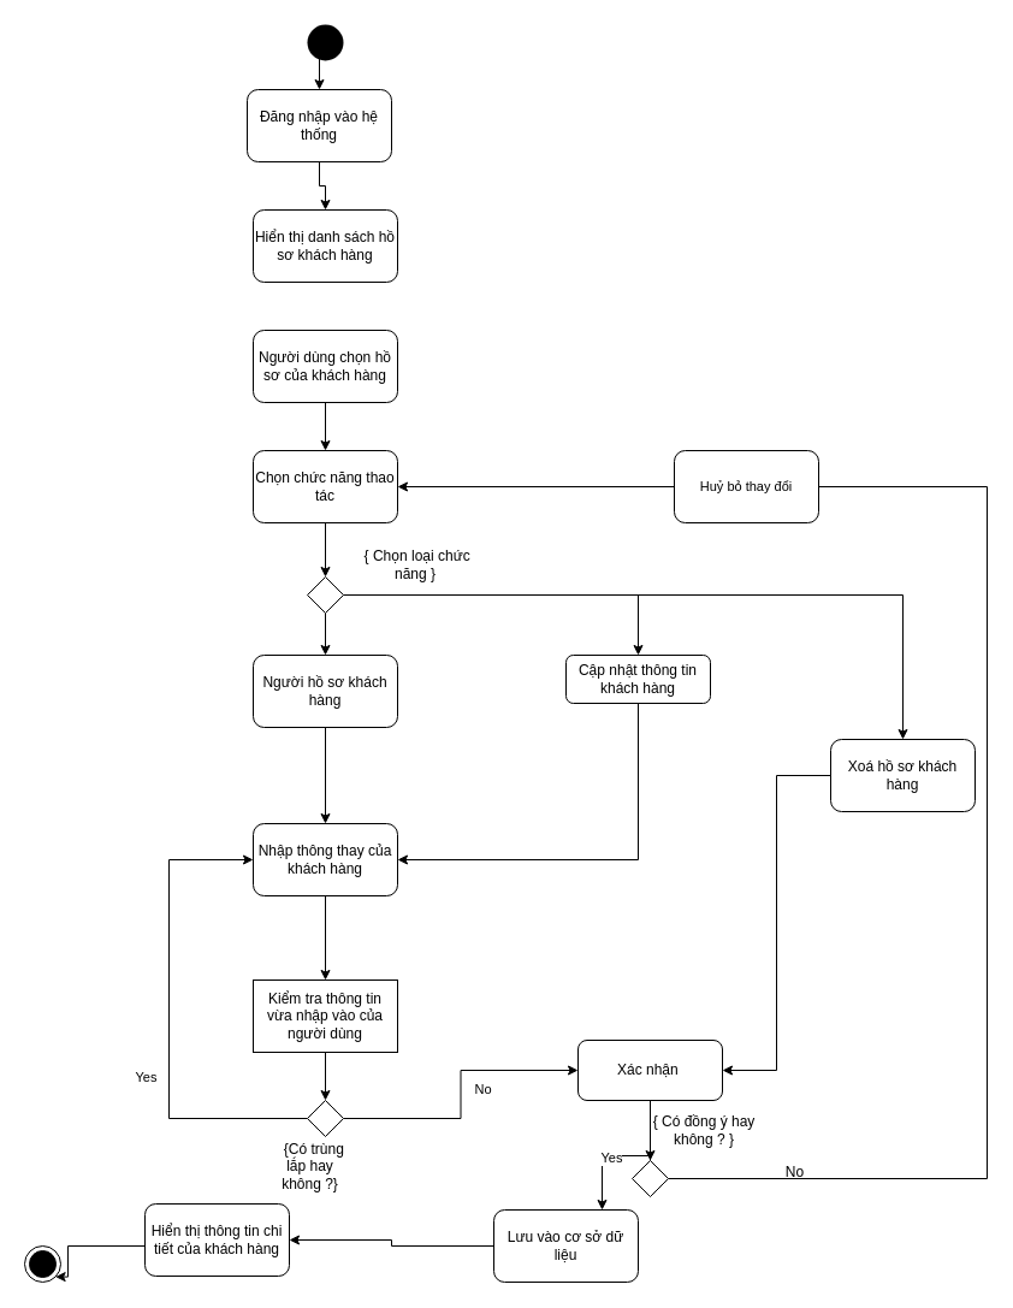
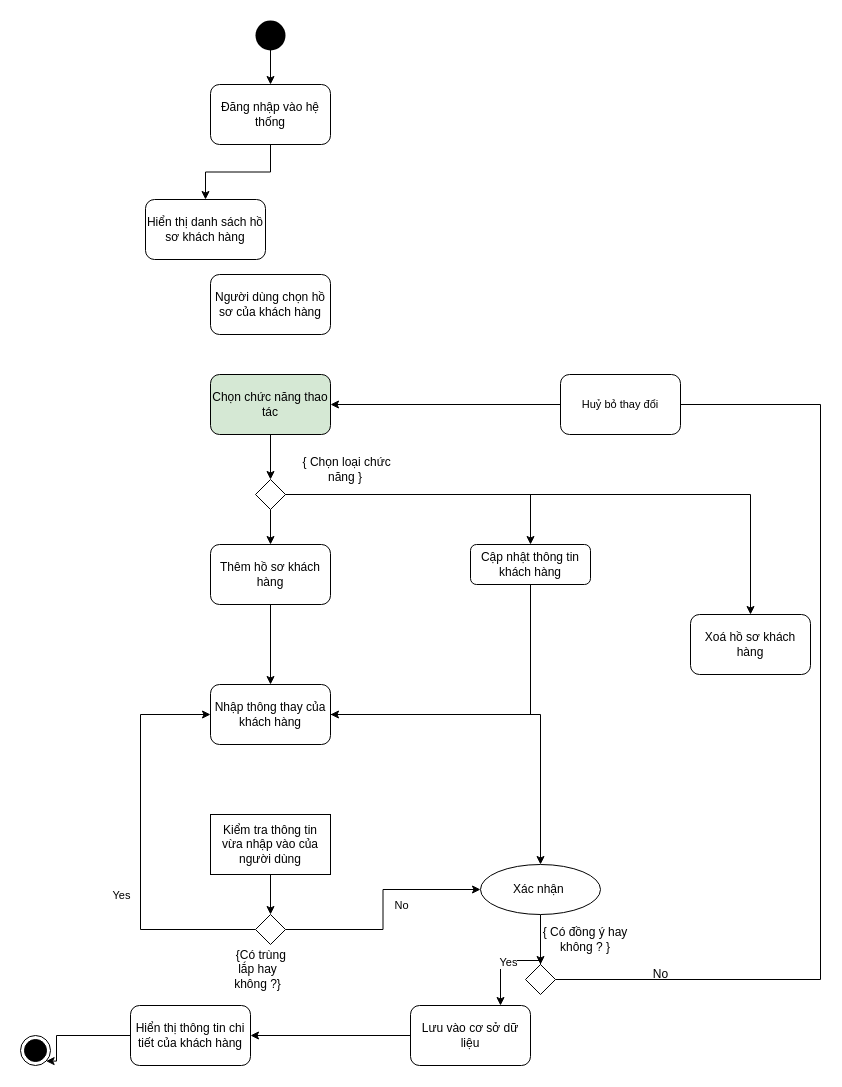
- <mxCell id="3" value="Đăng nhập vào hệ thống" style="rounded=1;whiteSpace=wrap;html=1;" vertex="1" parent="1"><mxGeometry x="205" y="74" width="120" height="60" as="geometry" /></mxCell>
+ <mxCell id="3" value="Đăng nhập vào hệ thống" style="rounded=1;whiteSpace=wrap;html=1;" vertex="1" parent="1"><mxGeometry x="210" y="84" width="120" height="60" as="geometry" /></mxCell>
- <mxCell id="7" value="Hiển thị danh sách hồ sơ khách hàng" style="rounded=1;whiteSpace=wrap;html=1;" vertex="1" parent="1"><mxGeometry x="210" y="174" width="120" height="60" as="geometry" /></mxCell>
+ <mxCell id="7" value="Hiển thị danh sách hồ sơ khách hàng" style="rounded=1;whiteSpace=wrap;html=1;" vertex="1" parent="1"><mxGeometry x="145" y="199" width="120" height="60" as="geometry" /></mxCell>
- <mxCell id="8" style="edgeStyle=orthogonalEdgeStyle;rounded=0;orthogonalLoop=1;jettySize=auto;html=1;entryX=0.5;entryY=0;entryDx=0;entryDy=0;" edge="1" parent="1" source="9" target="13"><mxGeometry relative="1" as="geometry" /></mxCell>
- <mxCell id="13" value="Chọn chức năng thao tác" style="rounded=1;whiteSpace=wrap;html=1;" vertex="1" parent="1"><mxGeometry x="210" y="374" width="120" height="60" as="geometry" /></mxCell>
+ <mxCell id="13" value="Chọn chức năng thao tác" style="rounded=1;whiteSpace=wrap;html=1;fillColor=#d5e8d4;" vertex="1" parent="1"><mxGeometry x="210" y="374" width="120" height="60" as="geometry" /></mxCell>
- <mxCell id="19" value="Người hồ sơ khách hàng" style="rounded=1;whiteSpace=wrap;html=1;" vertex="1" parent="1"><mxGeometry x="210" y="544" width="120" height="60" as="geometry" /></mxCell>
+ <mxCell id="19" value="Thêm hồ sơ khách hàng" style="rounded=1;whiteSpace=wrap;html=1;" vertex="1" parent="1"><mxGeometry x="210" y="544" width="120" height="60" as="geometry" /></mxCell>
- <mxCell id="25" style="edgeStyle=orthogonalEdgeStyle;rounded=0;orthogonalLoop=1;jettySize=auto;html=1;entryX=1;entryY=0.5;entryDx=0;entryDy=0;exitX=0;exitY=0.75;exitDx=0;exitDy=0;" edge="1" parent="1" source="22" target="34"><mxGeometry relative="1" as="geometry"><mxPoint x="690" y="714" as="sourcePoint" /><Array as="points"><mxPoint x="690" y="644" /><mxPoint x="645" y="644" /><mxPoint x="645" y="889" /></Array></mxGeometry></mxCell>
- <mxCell id="23" style="edgeStyle=orthogonalEdgeStyle;rounded=0;orthogonalLoop=1;jettySize=auto;html=1;" edge="1" parent="1" source="24" target="27"><mxGeometry relative="1" as="geometry" /></mxCell>
+ <mxCell id="23" style="edgeStyle=orthogonalEdgeStyle;rounded=0;orthogonalLoop=1;jettySize=auto;html=1;" edge="1" parent="1" source="24" target="34"><mxGeometry relative="1" as="geometry" /></mxCell>
- <mxCell id="34" value="Xác nhận&amp;nbsp;" style="rounded=1;whiteSpace=wrap;html=1;" vertex="1" parent="1"><mxGeometry x="480" y="864" width="120" height="50" as="geometry" /></mxCell>
+ <mxCell id="34" value="Xác nhận&amp;nbsp;" style="ellipse;whiteSpace=wrap;html=1;" vertex="1" parent="1"><mxGeometry x="480" y="864" width="120" height="50" as="geometry" /></mxCell>
- <mxCell id="11" value="Hiển thị thông tin chi tiết của khách hàng" style="rounded=1;whiteSpace=wrap;html=1;" vertex="1" parent="1"><mxGeometry x="120" y="1000" width="120" height="60" as="geometry" /></mxCell>
+ <mxCell id="11" value="Hiển thị thông tin chi tiết của khách hàng" style="rounded=1;whiteSpace=wrap;html=1;" vertex="1" parent="1"><mxGeometry x="130" y="1005" width="120" height="60" as="geometry" /></mxCell>
